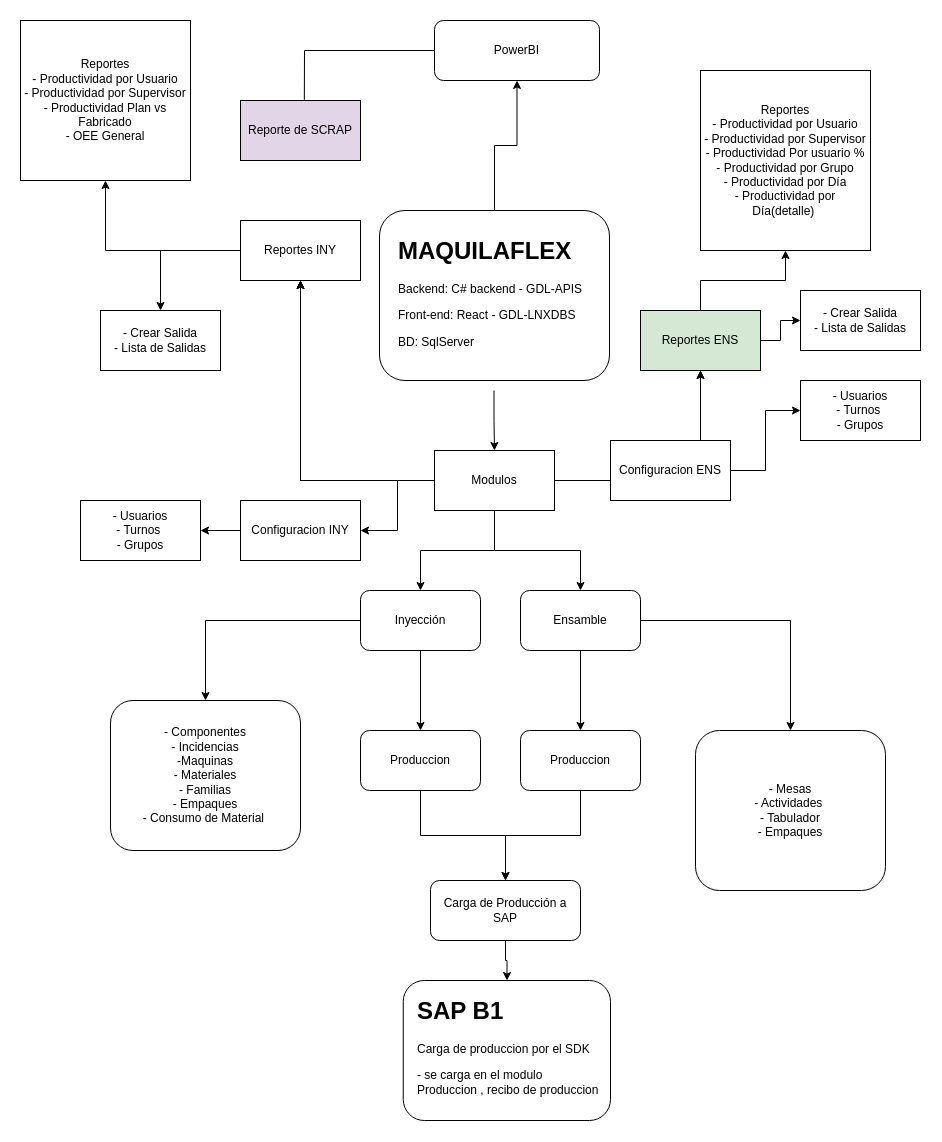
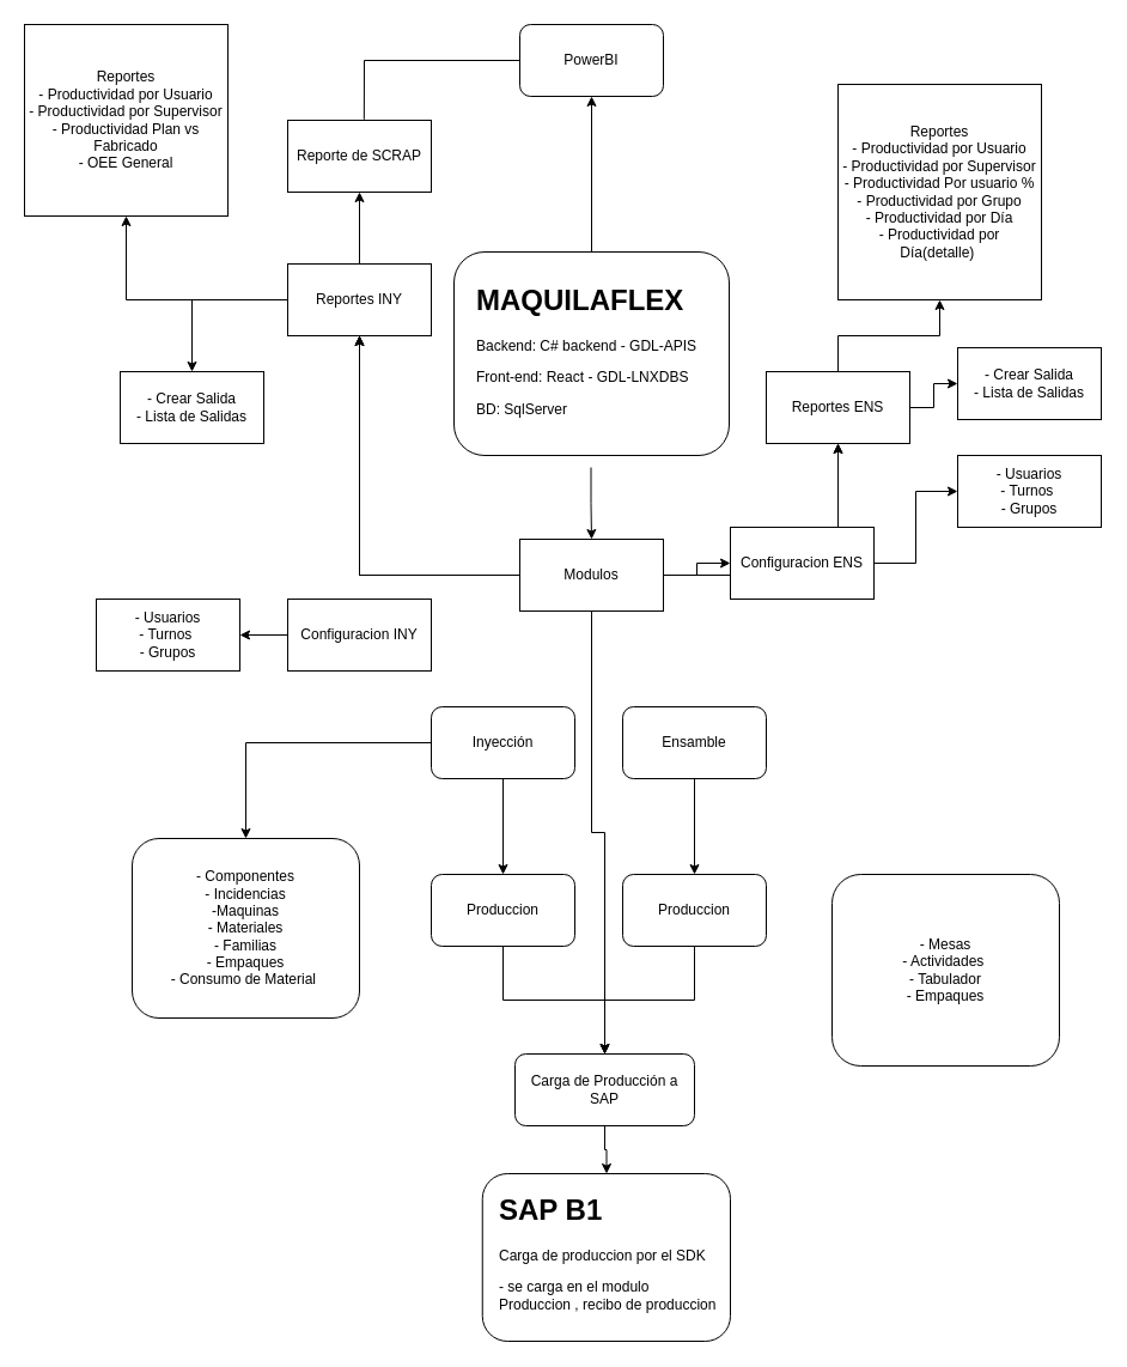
- <mxCell id="46" value="PowerBI" style="whiteSpace=wrap;html=1;rounded=1;labelBorderColor=none;" parent="1" vertex="1"><mxGeometry x="434" y="20" width="165" height="60" as="geometry" /></mxCell>
+ <mxCell id="46" value="PowerBI" style="whiteSpace=wrap;html=1;rounded=1;labelBorderColor=none;" parent="1" vertex="1"><mxGeometry x="434" y="20" width="120" height="60" as="geometry" /></mxCell>
- <mxCell id="47" value="Reporte de SCRAP" style="whiteSpace=wrap;html=1;fillColor=#e1d5e7;" parent="1" vertex="1"><mxGeometry x="240" y="100" width="120" height="60" as="geometry" /></mxCell>
+ <mxCell id="47" value="Reporte de SCRAP" style="whiteSpace=wrap;html=1;" parent="1" vertex="1"><mxGeometry x="240" y="100" width="120" height="60" as="geometry" /></mxCell>
+ <mxCell id="32" value="" style="edgeStyle=orthogonalEdgeStyle;rounded=0;orthogonalLoop=1;jettySize=auto;html=1;" parent="1" source="35" target="47" edge="1"><mxGeometry relative="1" as="geometry" /></mxCell>
- <mxCell id="38" value="Reportes ENS" style="whiteSpace=wrap;html=1;fillColor=#d5e8d4;" parent="1" vertex="1"><mxGeometry x="640" y="310" width="120" height="60" as="geometry" /></mxCell>
+ <mxCell id="38" value="Reportes ENS" style="whiteSpace=wrap;html=1;" parent="1" vertex="1"><mxGeometry x="640" y="310" width="120" height="60" as="geometry" /></mxCell>
+ <mxCell id="24" value="" style="edgeStyle=orthogonalEdgeStyle;rounded=0;orthogonalLoop=1;jettySize=auto;html=1;" parent="1" source="28" target="40" edge="1"><mxGeometry relative="1" as="geometry" /></mxCell>
- <mxCell id="27" value="" style="edgeStyle=orthogonalEdgeStyle;rounded=0;orthogonalLoop=1;jettySize=auto;html=1;" parent="1" source="28" target="42" edge="1"><mxGeometry relative="1" as="geometry" /></mxCell>
- <mxCell id="19" style="edgeStyle=orthogonalEdgeStyle;rounded=0;orthogonalLoop=1;jettySize=auto;html=1;entryX=0.5;entryY=0;entryDx=0;entryDy=0;" parent="1" source="28" target="8" edge="1"><mxGeometry relative="1" as="geometry" /></mxCell>
- <mxCell id="20" style="edgeStyle=orthogonalEdgeStyle;rounded=0;orthogonalLoop=1;jettySize=auto;html=1;" parent="1" source="28" target="11" edge="1"><mxGeometry relative="1" as="geometry" /></mxCell>
+ <mxCell id="20" style="edgeStyle=orthogonalEdgeStyle;rounded=0;orthogonalLoop=1;jettySize=auto;html=1;" parent="1" source="28" target="17" edge="1"><mxGeometry relative="1" as="geometry" /></mxCell>
- <mxCell id="10" value="" style="edgeStyle=orthogonalEdgeStyle;rounded=0;orthogonalLoop=1;jettySize=auto;html=1;" parent="1" source="11" target="31" edge="1"><mxGeometry relative="1" as="geometry" /></mxCell>
